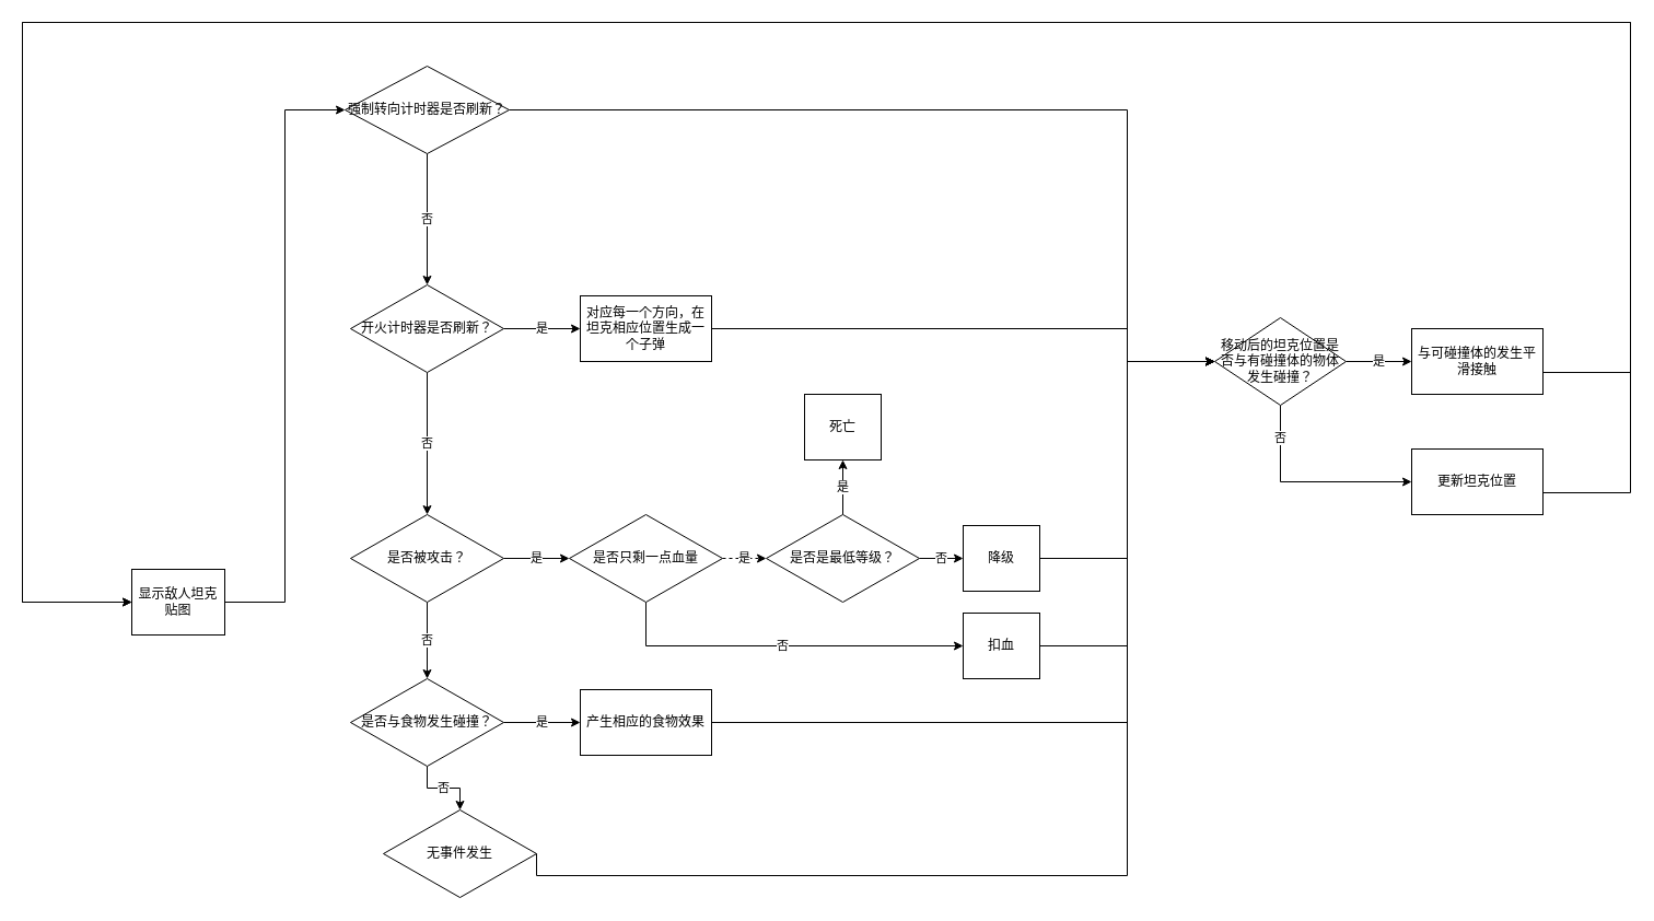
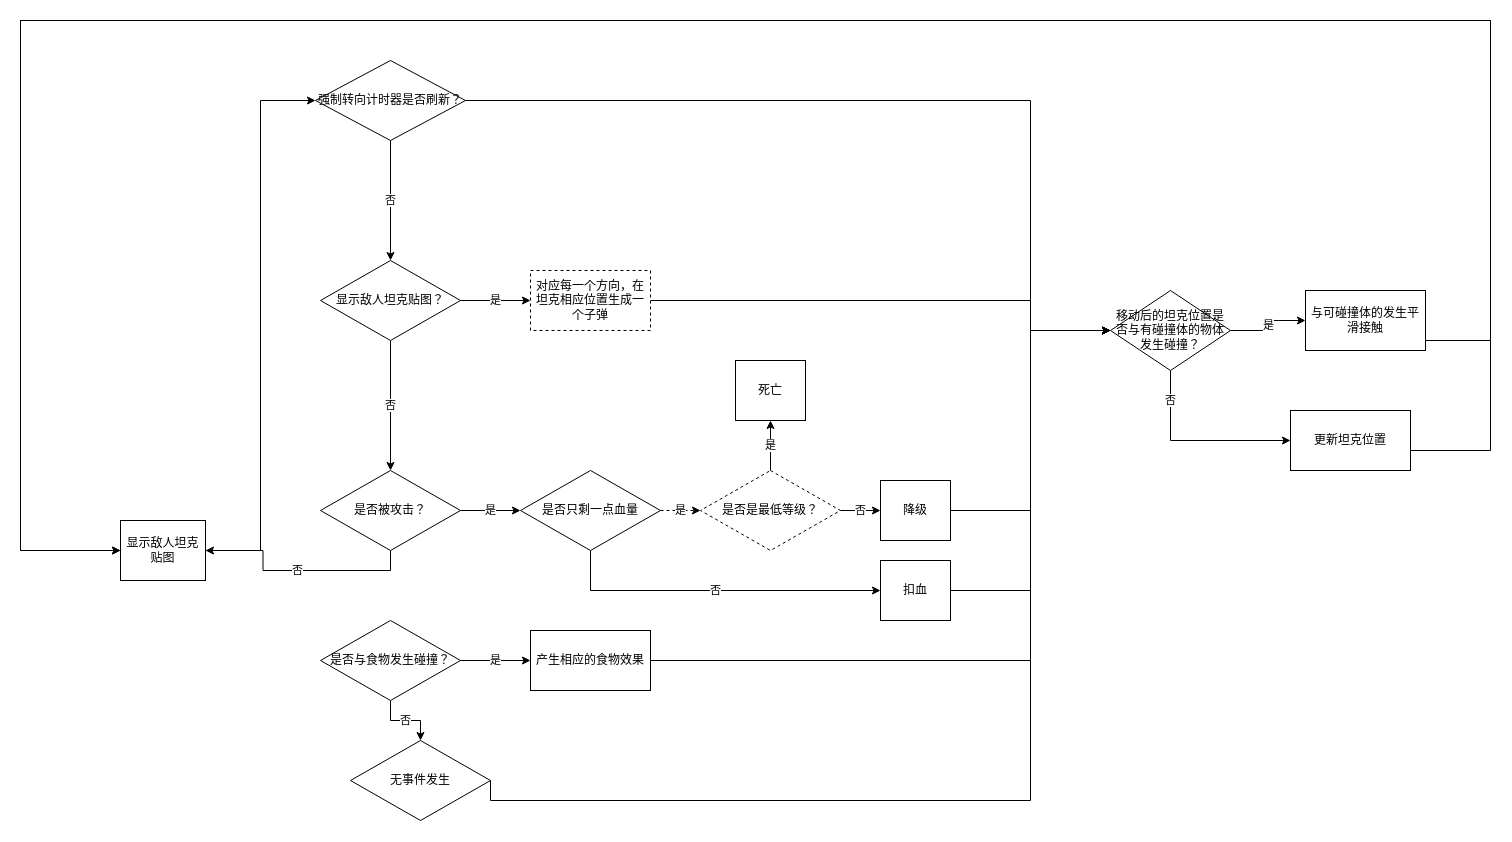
- <mxCell id="7" value="开火计时器是否刷新？" style="rhombus;whiteSpace=wrap;html=1;" vertex="1" parent="1"><mxGeometry x="320" y="260" width="140" height="80" as="geometry" /></mxCell>
+ <mxCell id="7" value="显示敌人坦克贴图？" style="rhombus;whiteSpace=wrap;html=1;" vertex="1" parent="1"><mxGeometry x="320" y="260" width="140" height="80" as="geometry" /></mxCell>
- <mxCell id="16" value="对应每一个方向，在坦克相应位置生成一个子弹" style="rounded=0;whiteSpace=wrap;html=1;" vertex="1" parent="1"><mxGeometry x="530" y="270" width="120" height="60" as="geometry" /></mxCell>
+ <mxCell id="16" value="对应每一个方向，在坦克相应位置生成一个子弹" style="rounded=0;whiteSpace=wrap;html=1;dashed=1;" vertex="1" parent="1"><mxGeometry x="530" y="270" width="120" height="60" as="geometry" /></mxCell>
- <mxCell id="12" value="与可碰撞体的发生平滑接触" style="rounded=0;whiteSpace=wrap;html=1;" vertex="1" parent="1"><mxGeometry x="1290" y="300" width="120" height="60" as="geometry" /></mxCell>
+ <mxCell id="12" value="与可碰撞体的发生平滑接触" style="rounded=0;whiteSpace=wrap;html=1;" vertex="1" parent="1"><mxGeometry x="1305" y="290" width="120" height="60" as="geometry" /></mxCell>
- <mxCell id="34" value="是否是最低等级？" style="rhombus;whiteSpace=wrap;html=1;" vertex="1" parent="1"><mxGeometry x="700" y="470" width="140" height="80" as="geometry" /></mxCell>
+ <mxCell id="34" value="是否是最低等级？" style="rhombus;whiteSpace=wrap;html=1;dashed=1;" vertex="1" parent="1"><mxGeometry x="700" y="470" width="140" height="80" as="geometry" /></mxCell>
- <mxCell id="22" value="否" style="edgeStyle=orthogonalEdgeStyle;rounded=0;orthogonalLoop=1;jettySize=auto;html=1;exitX=0.5;exitY=1;exitDx=0;exitDy=0;" edge="1" parent="1" source="23" target="29"><mxGeometry relative="1" as="geometry" /></mxCell>
+ <mxCell id="22" value="否" style="edgeStyle=orthogonalEdgeStyle;rounded=0;orthogonalLoop=1;jettySize=auto;html=1;exitX=0.5;exitY=1;exitDx=0;exitDy=0;" edge="1" parent="1" source="23" target="18"><mxGeometry relative="1" as="geometry" /></mxCell>
